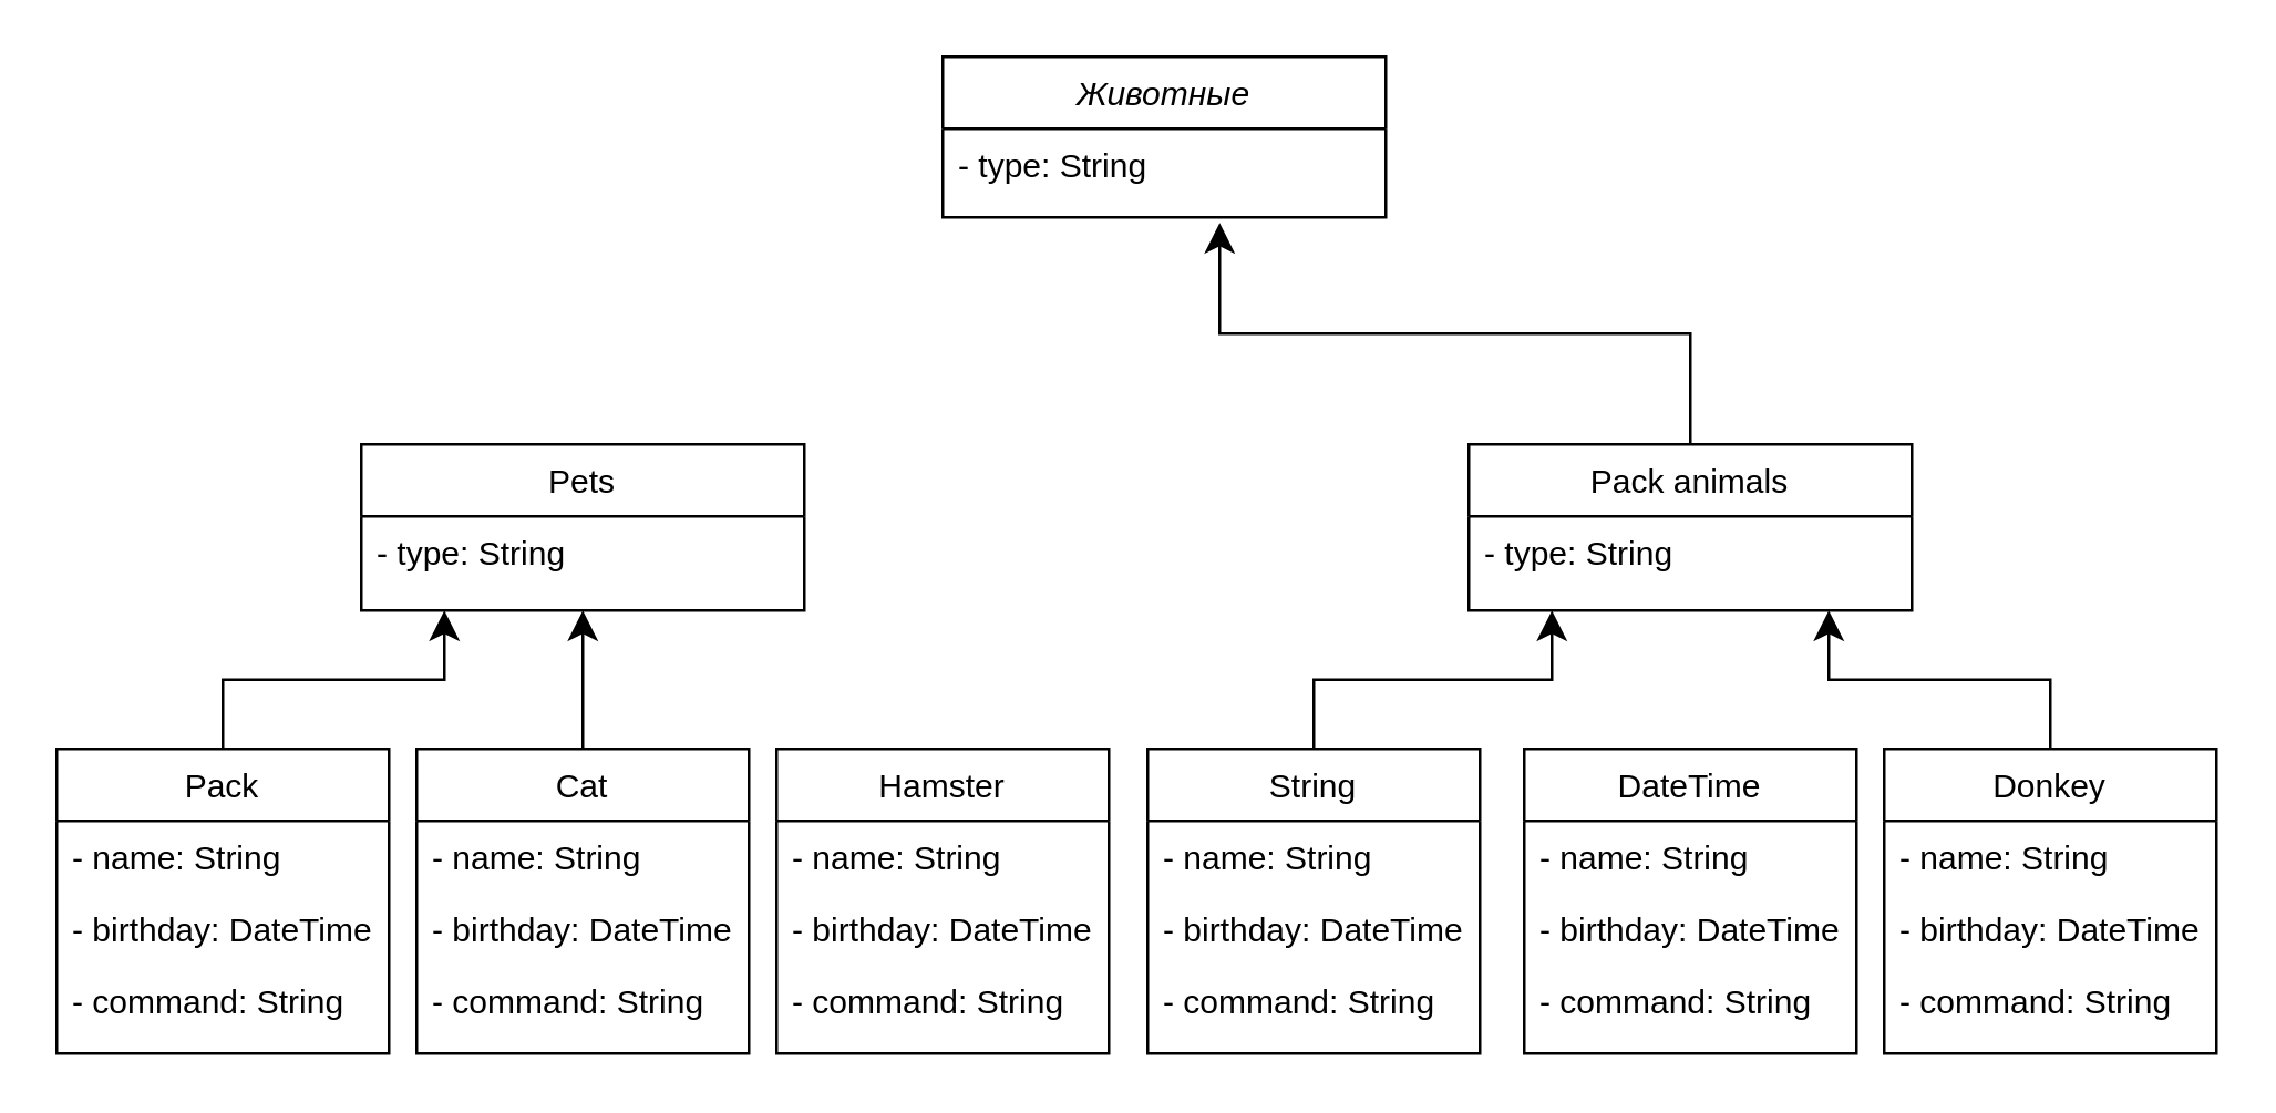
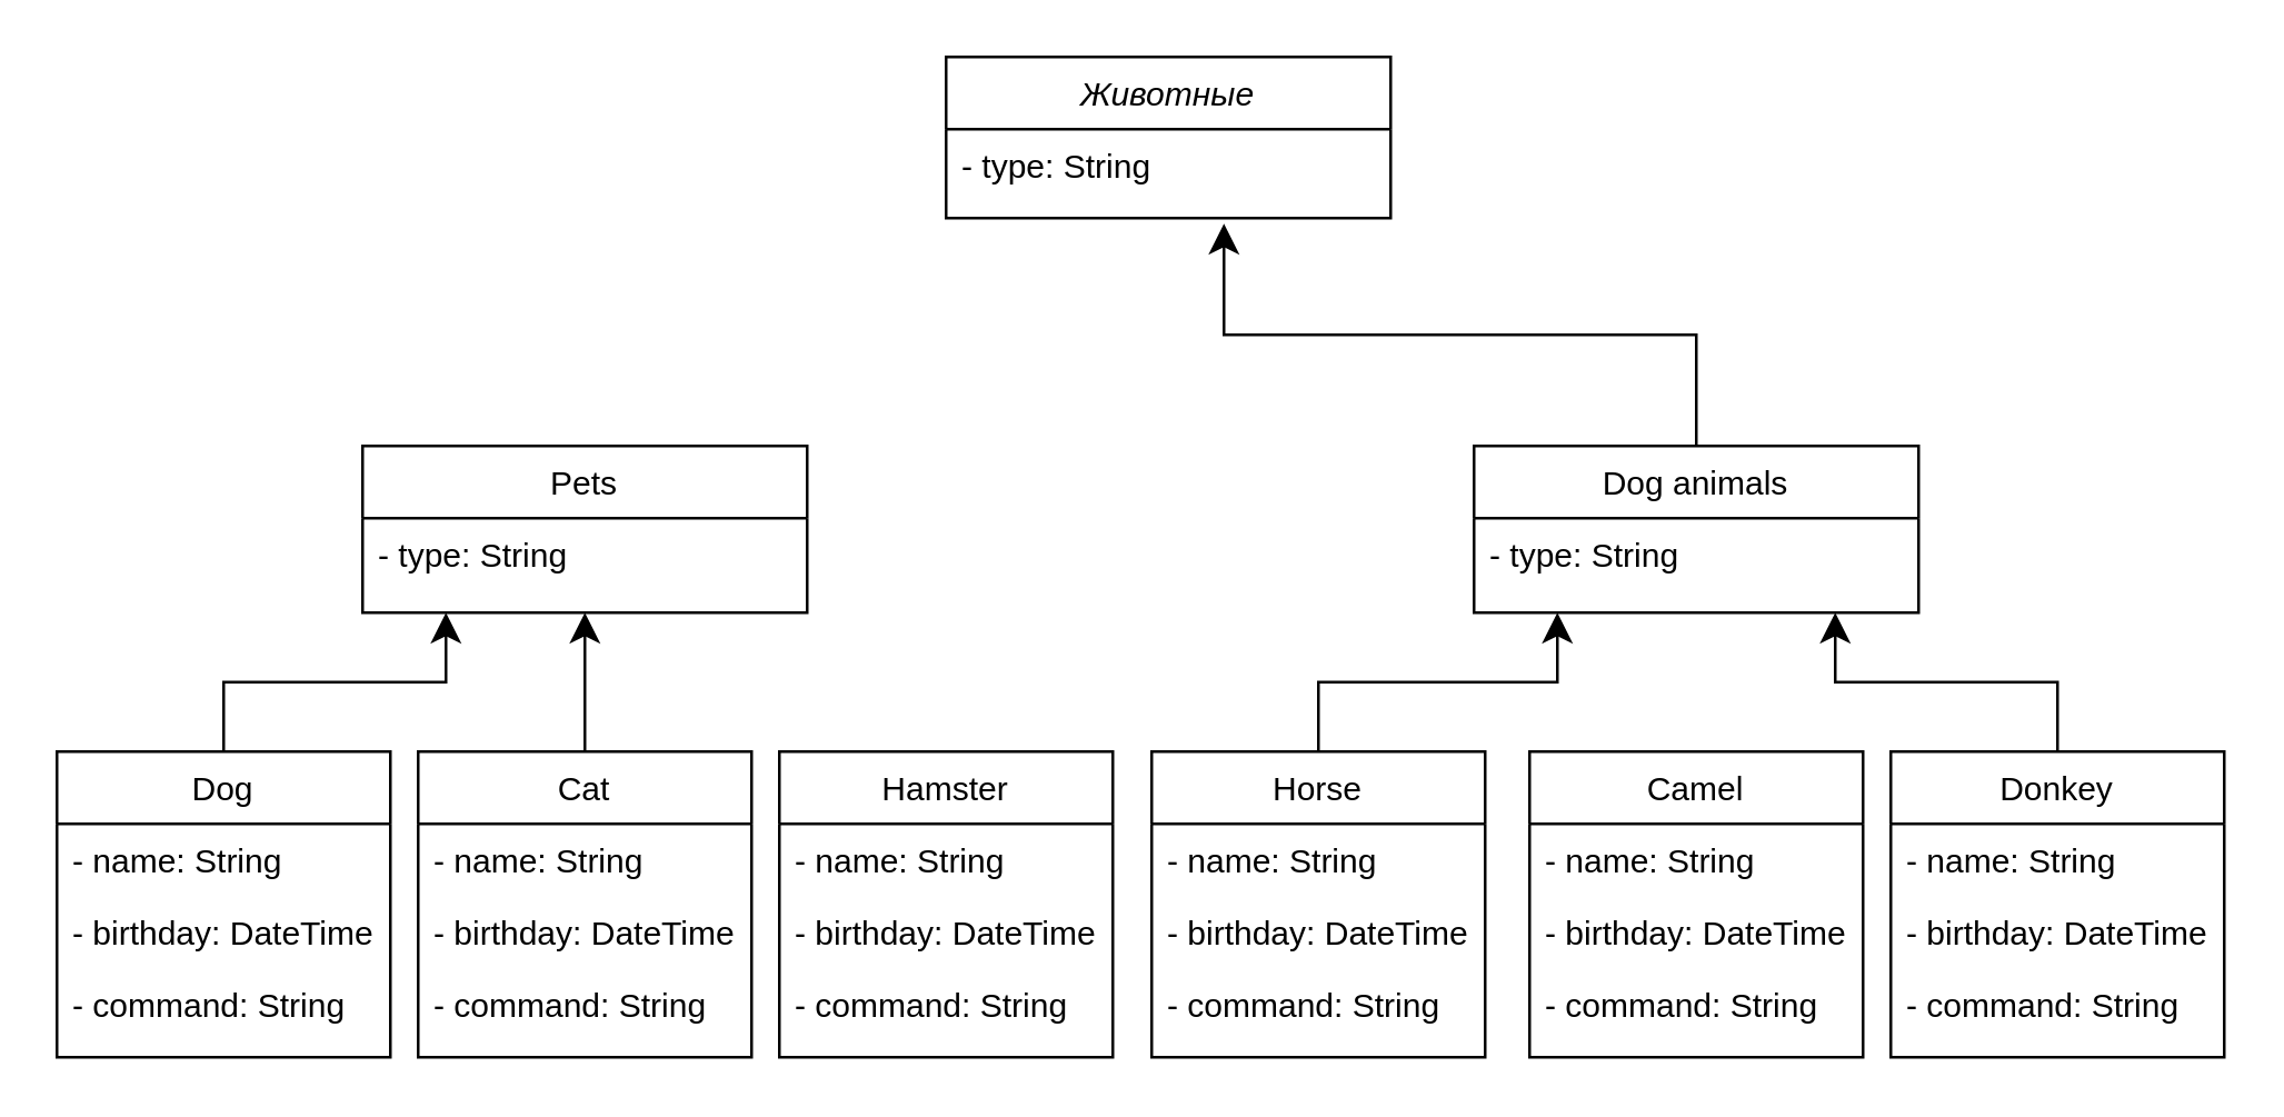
- <mxCell id="35" value="Pack animals" style="swimlane;fontStyle=0;align=center;verticalAlign=top;childLayout=stackLayout;horizontal=1;startSize=26;horizontalStack=0;resizeParent=1;resizeLast=0;collapsible=1;marginBottom=0;rounded=0;shadow=0;strokeWidth=1;" vertex="1" parent="1"><mxGeometry x="530" y="160" width="160" height="60" as="geometry"><mxRectangle x="130" y="380" width="160" height="26" as="alternateBounds" /></mxGeometry></mxCell>
+ <mxCell id="35" value="Dog animals" style="swimlane;fontStyle=0;align=center;verticalAlign=top;childLayout=stackLayout;horizontal=1;startSize=26;horizontalStack=0;resizeParent=1;resizeLast=0;collapsible=1;marginBottom=0;rounded=0;shadow=0;strokeWidth=1;" vertex="1" parent="1"><mxGeometry x="530" y="160" width="160" height="60" as="geometry"><mxRectangle x="130" y="380" width="160" height="26" as="alternateBounds" /></mxGeometry></mxCell>
- <mxCell id="6" value="Pack" style="swimlane;fontStyle=0;align=center;verticalAlign=top;childLayout=stackLayout;horizontal=1;startSize=26;horizontalStack=0;resizeParent=1;resizeLast=0;collapsible=1;marginBottom=0;rounded=0;shadow=0;strokeWidth=1;" vertex="1" parent="1"><mxGeometry x="20" y="270" width="120" height="110" as="geometry"><mxRectangle x="130" y="380" width="160" height="26" as="alternateBounds" /></mxGeometry></mxCell>
+ <mxCell id="6" value="Dog" style="swimlane;fontStyle=0;align=center;verticalAlign=top;childLayout=stackLayout;horizontal=1;startSize=26;horizontalStack=0;resizeParent=1;resizeLast=0;collapsible=1;marginBottom=0;rounded=0;shadow=0;strokeWidth=1;" vertex="1" parent="1"><mxGeometry x="20" y="270" width="120" height="110" as="geometry"><mxRectangle x="130" y="380" width="160" height="26" as="alternateBounds" /></mxGeometry></mxCell>
- <mxCell id="19" value="String" style="swimlane;fontStyle=0;align=center;verticalAlign=top;childLayout=stackLayout;horizontal=1;startSize=26;horizontalStack=0;resizeParent=1;resizeLast=0;collapsible=1;marginBottom=0;rounded=0;shadow=0;strokeWidth=1;" vertex="1" parent="1"><mxGeometry x="414" y="270" width="120" height="110" as="geometry"><mxRectangle x="130" y="380" width="160" height="26" as="alternateBounds" /></mxGeometry></mxCell>
+ <mxCell id="19" value="Horse" style="swimlane;fontStyle=0;align=center;verticalAlign=top;childLayout=stackLayout;horizontal=1;startSize=26;horizontalStack=0;resizeParent=1;resizeLast=0;collapsible=1;marginBottom=0;rounded=0;shadow=0;strokeWidth=1;" vertex="1" parent="1"><mxGeometry x="414" y="270" width="120" height="110" as="geometry"><mxRectangle x="130" y="380" width="160" height="26" as="alternateBounds" /></mxGeometry></mxCell>
- <mxCell id="23" value="DateTime" style="swimlane;fontStyle=0;align=center;verticalAlign=top;childLayout=stackLayout;horizontal=1;startSize=26;horizontalStack=0;resizeParent=1;resizeLast=0;collapsible=1;marginBottom=0;rounded=0;shadow=0;strokeWidth=1;" vertex="1" parent="1"><mxGeometry x="550" y="270" width="120" height="110" as="geometry"><mxRectangle x="130" y="380" width="160" height="26" as="alternateBounds" /></mxGeometry></mxCell>
+ <mxCell id="23" value="Camel" style="swimlane;fontStyle=0;align=center;verticalAlign=top;childLayout=stackLayout;horizontal=1;startSize=26;horizontalStack=0;resizeParent=1;resizeLast=0;collapsible=1;marginBottom=0;rounded=0;shadow=0;strokeWidth=1;" vertex="1" parent="1"><mxGeometry x="550" y="270" width="120" height="110" as="geometry"><mxRectangle x="130" y="380" width="160" height="26" as="alternateBounds" /></mxGeometry></mxCell>
